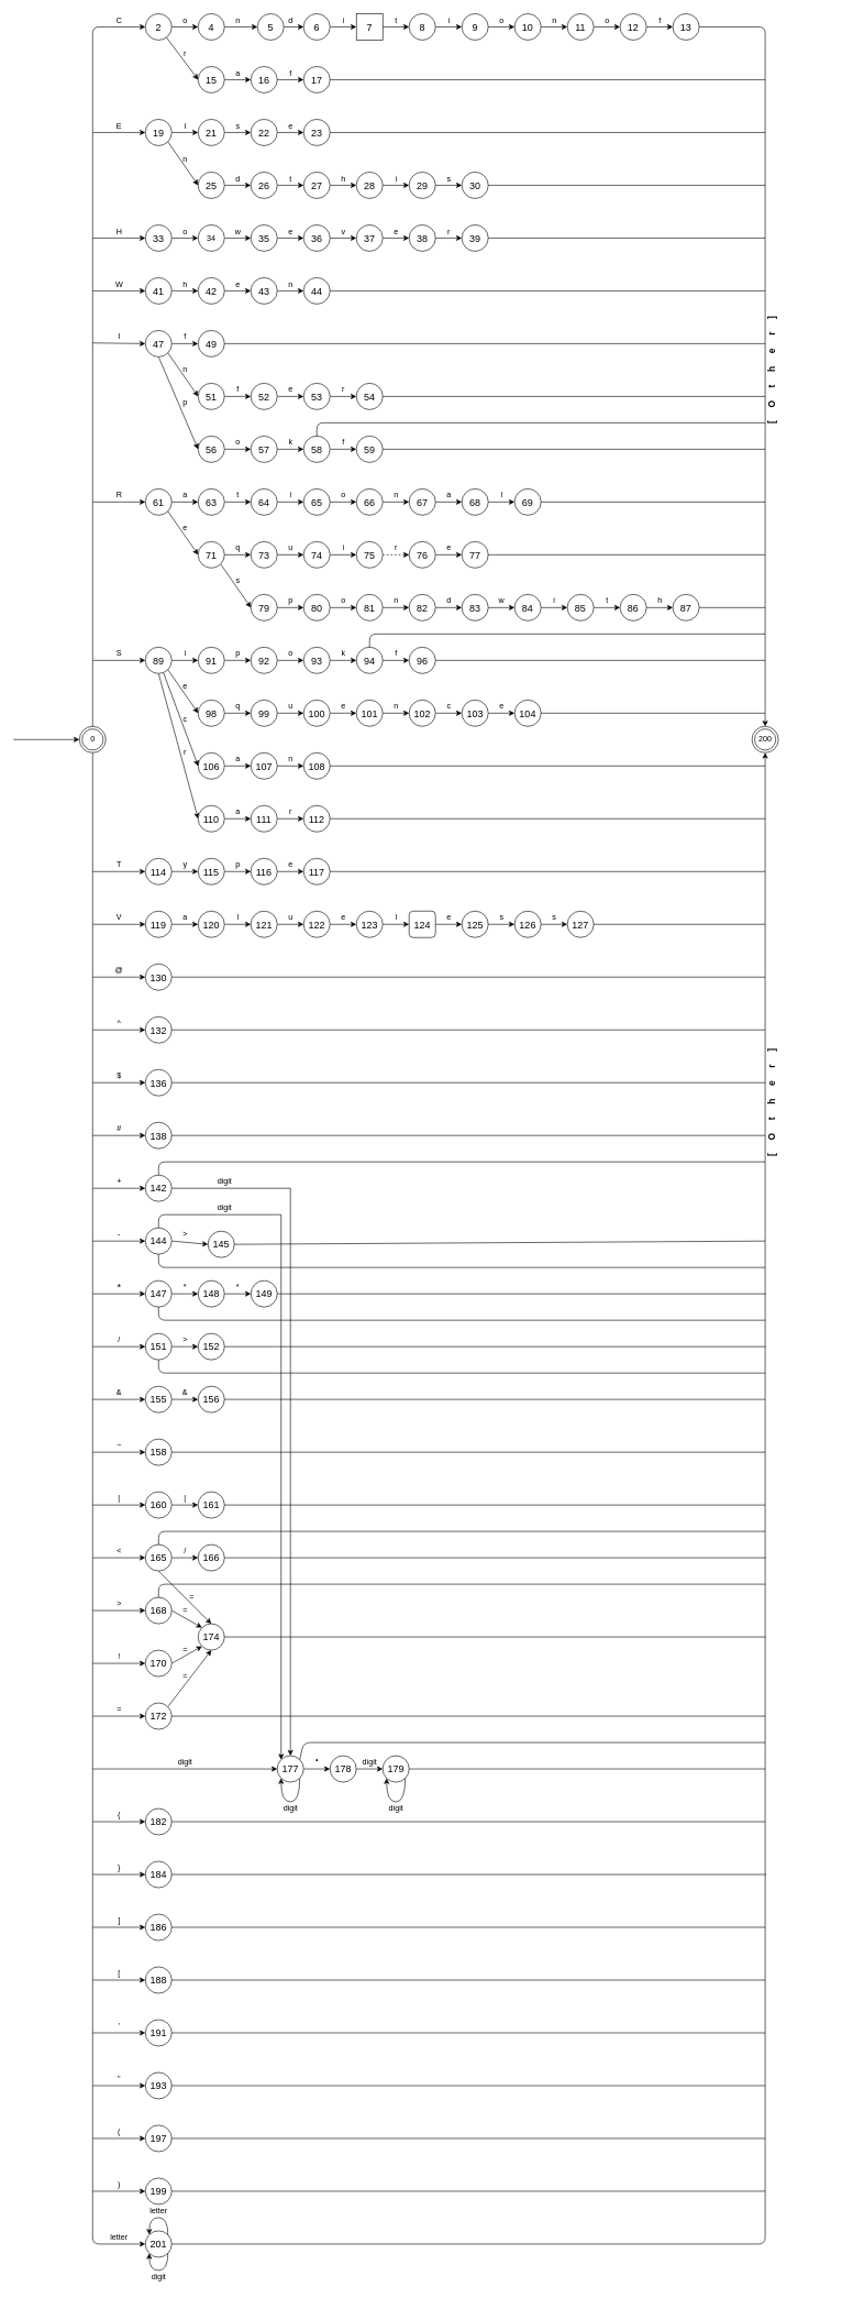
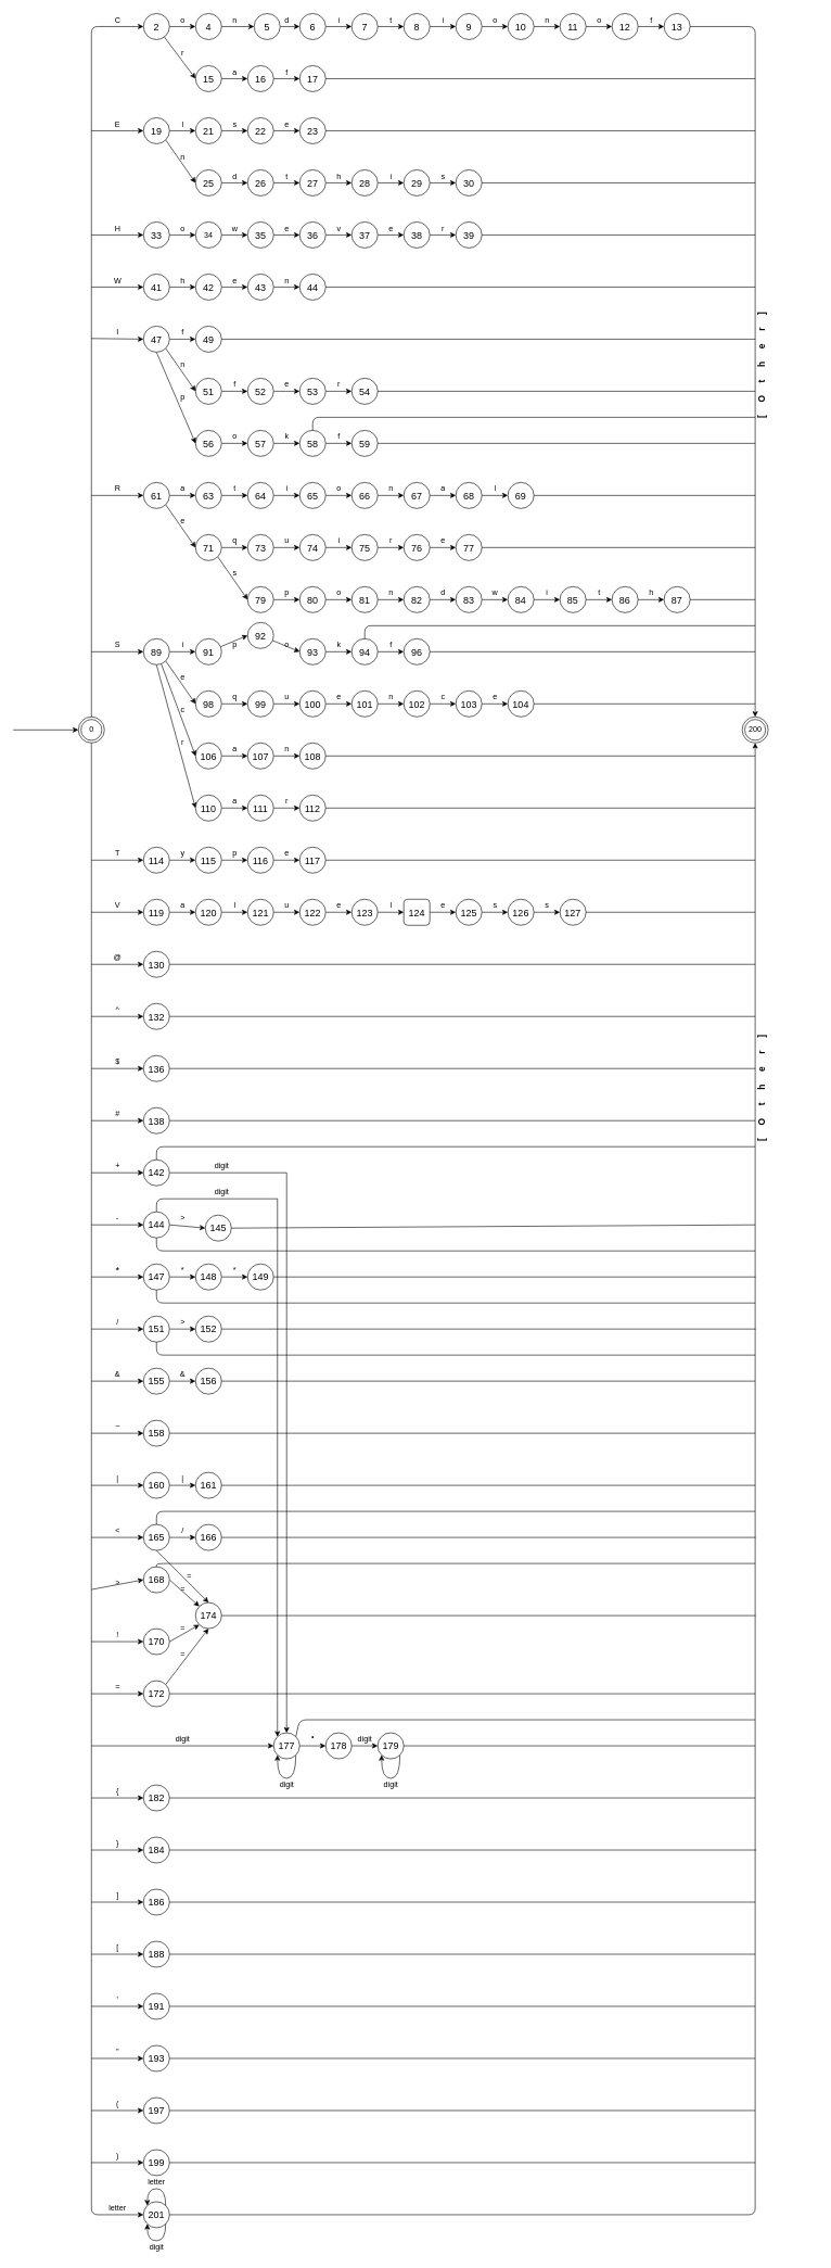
- <mxCell id="18" value="&lt;font style=&quot;font-size: 15px&quot;&gt;7&lt;/font&gt;" style="whiteSpace=wrap;html=1;aspect=fixed;rounded=0;" parent="1" vertex="1"><mxGeometry x="540" width="40" height="40" as="geometry" y="20" /></mxCell>
+ <mxCell id="18" value="&lt;font style=&quot;font-size: 15px&quot;&gt;7&lt;/font&gt;" style="ellipse;whiteSpace=wrap;html=1;aspect=fixed;" parent="1" vertex="1"><mxGeometry x="540" width="40" height="40" as="geometry" y="20" /></mxCell>
- <mxCell id="150" style="edgeStyle=none;rounded=0;orthogonalLoop=1;jettySize=auto;html=1;entryX=0;entryY=0.5;entryDx=0;entryDy=0;dashed=1;" parent="1" source="151" target="157" edge="1"><mxGeometry relative="1" as="geometry" /></mxCell>
+ <mxCell id="150" style="edgeStyle=none;rounded=0;orthogonalLoop=1;jettySize=auto;html=1;entryX=0;entryY=0.5;entryDx=0;entryDy=0;" parent="1" source="151" target="157" edge="1"><mxGeometry relative="1" as="geometry" /></mxCell>
- <mxCell id="187" value="&lt;font style=&quot;font-size: 15px&quot;&gt;92&lt;/font&gt;" style="ellipse;whiteSpace=wrap;html=1;aspect=fixed;" parent="1" vertex="1"><mxGeometry x="380" y="980" width="40" height="40" as="geometry" /></mxCell>
+ <mxCell id="187" value="&lt;font style=&quot;font-size: 15px&quot;&gt;92&lt;/font&gt;" style="ellipse;whiteSpace=wrap;html=1;aspect=fixed;" parent="1" vertex="1"><mxGeometry x="380" y="955" width="40" height="40" as="geometry" /></mxCell>
- <mxCell id="430" value="&lt;font style=&quot;font-size: 15px&quot;&gt;168&lt;/font&gt;" style="ellipse;whiteSpace=wrap;html=1;aspect=fixed;" parent="1" vertex="1"><mxGeometry x="220" y="2420" width="40" height="40" as="geometry" /></mxCell>
+ <mxCell id="430" value="&lt;font style=&quot;font-size: 15px&quot;&gt;168&lt;/font&gt;" style="ellipse;whiteSpace=wrap;html=1;aspect=fixed;" parent="1" vertex="1"><mxGeometry x="220" y="2405" width="40" height="40" as="geometry" /></mxCell>
